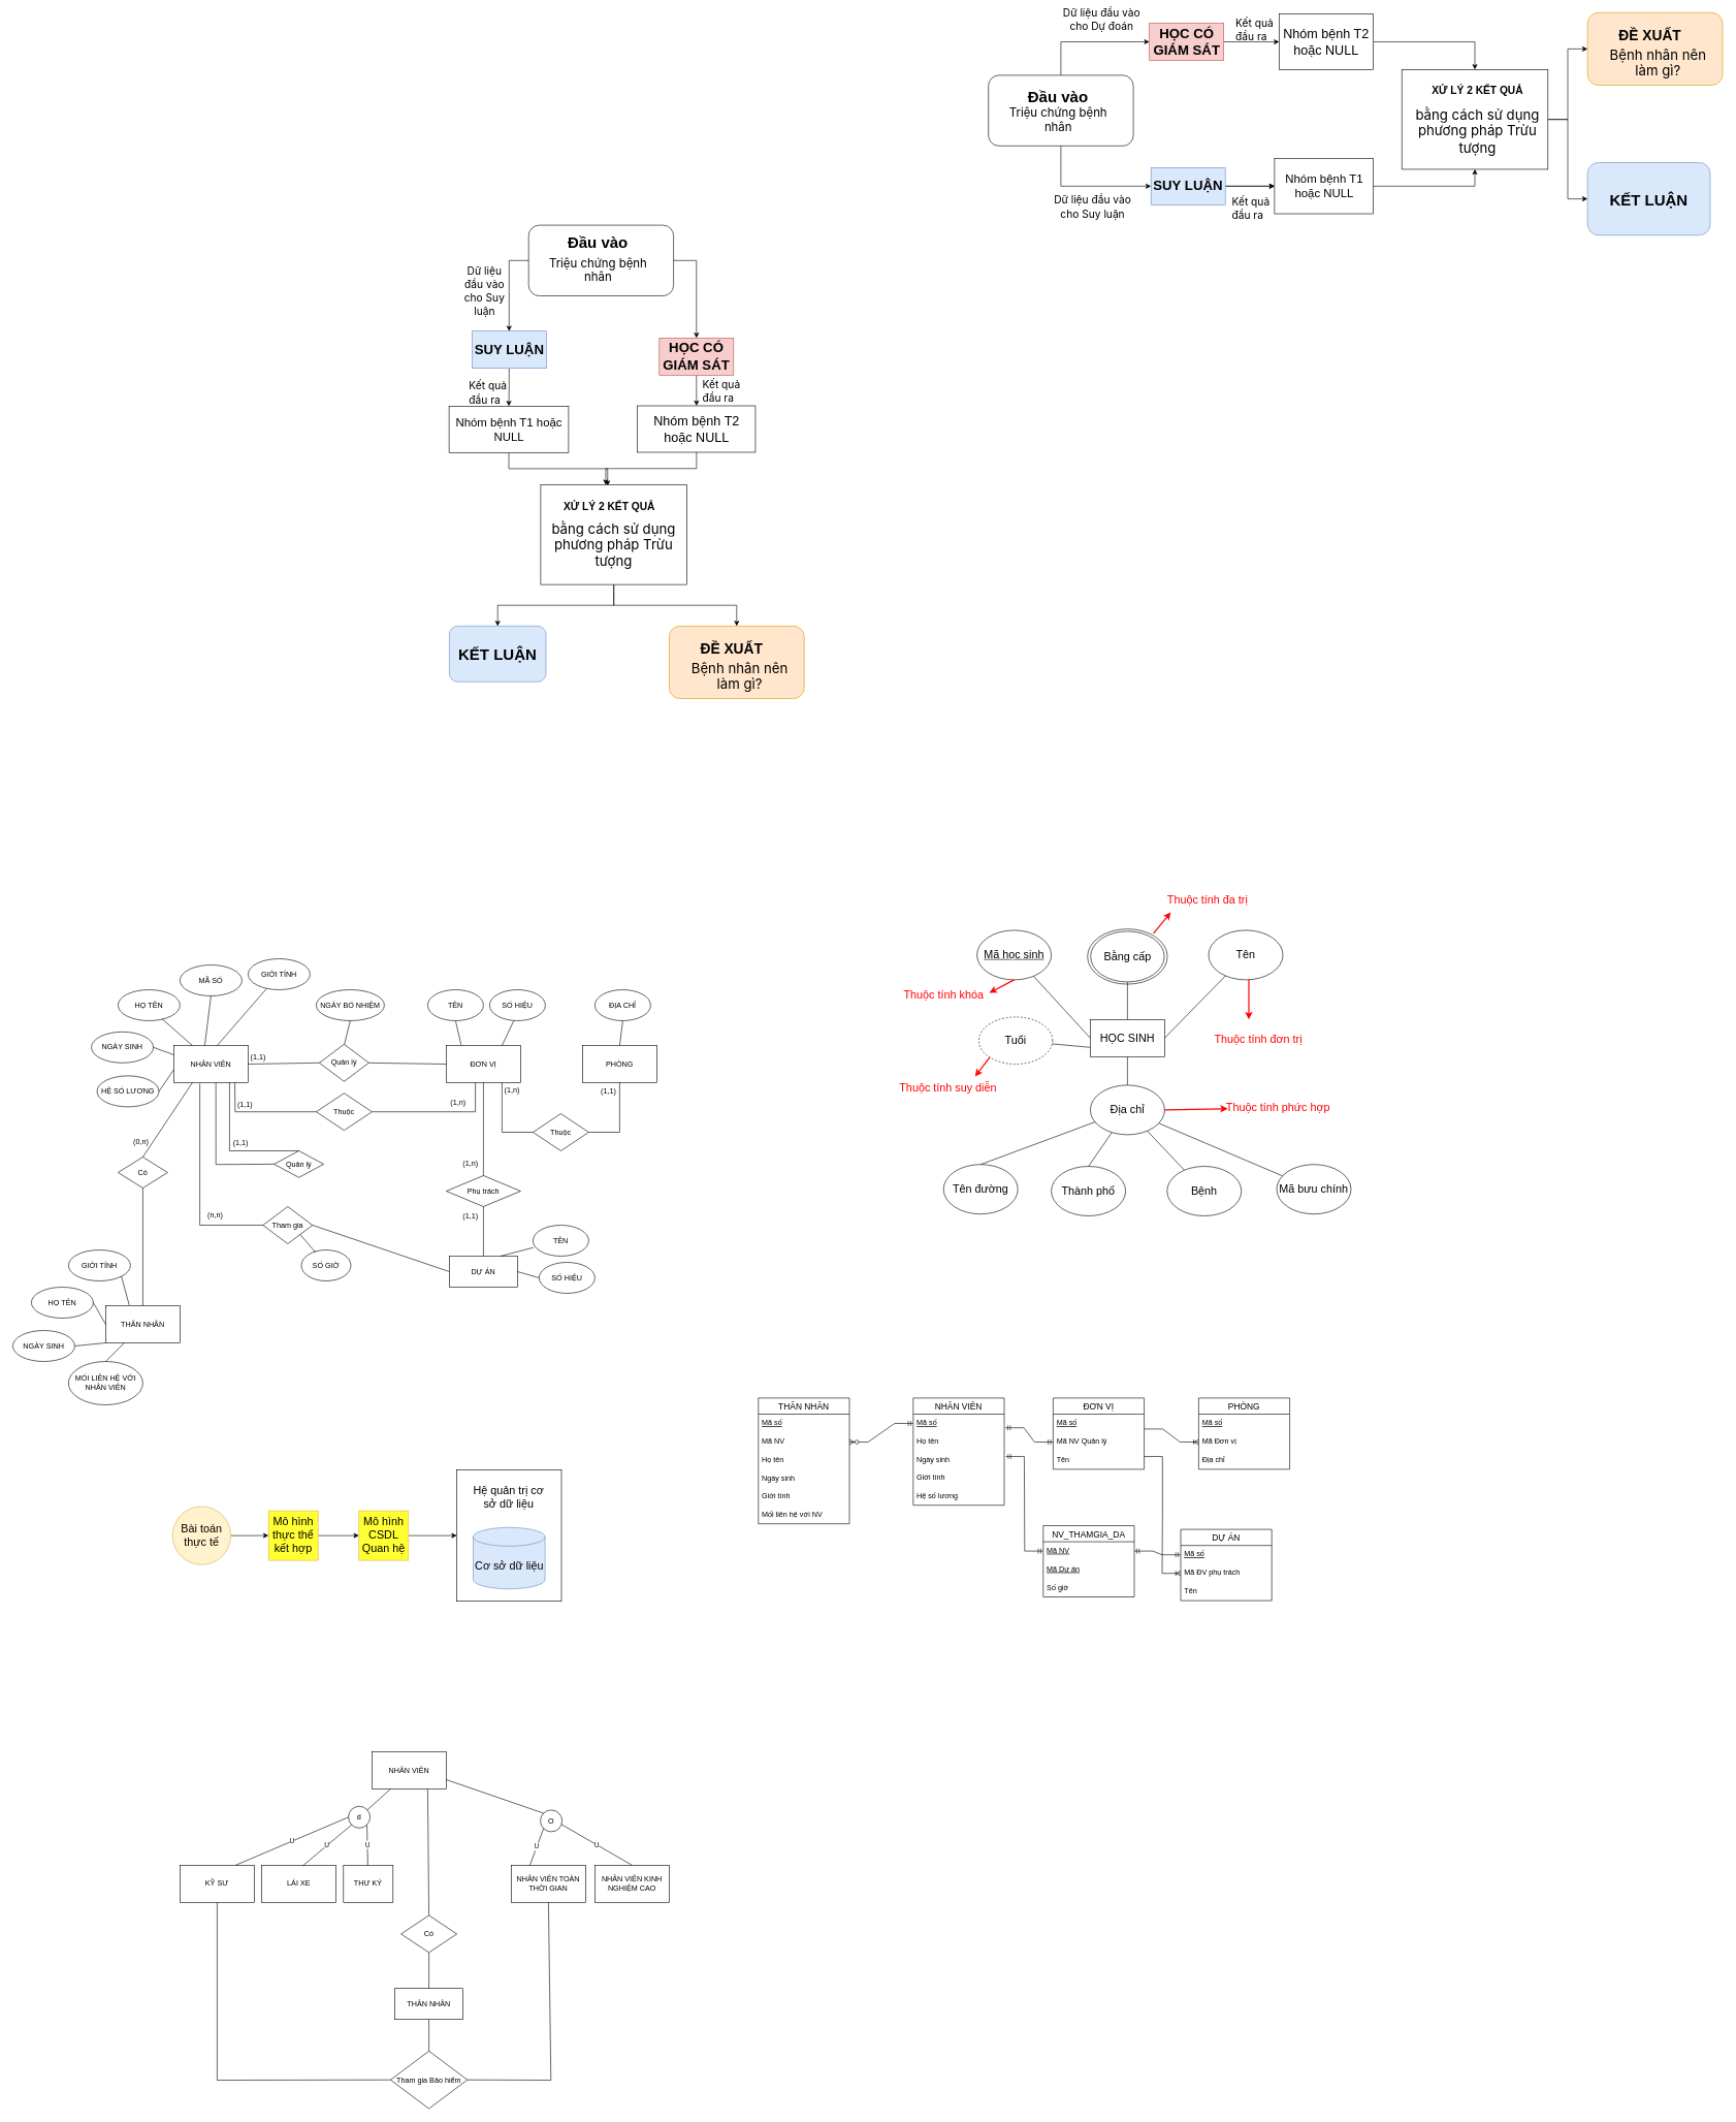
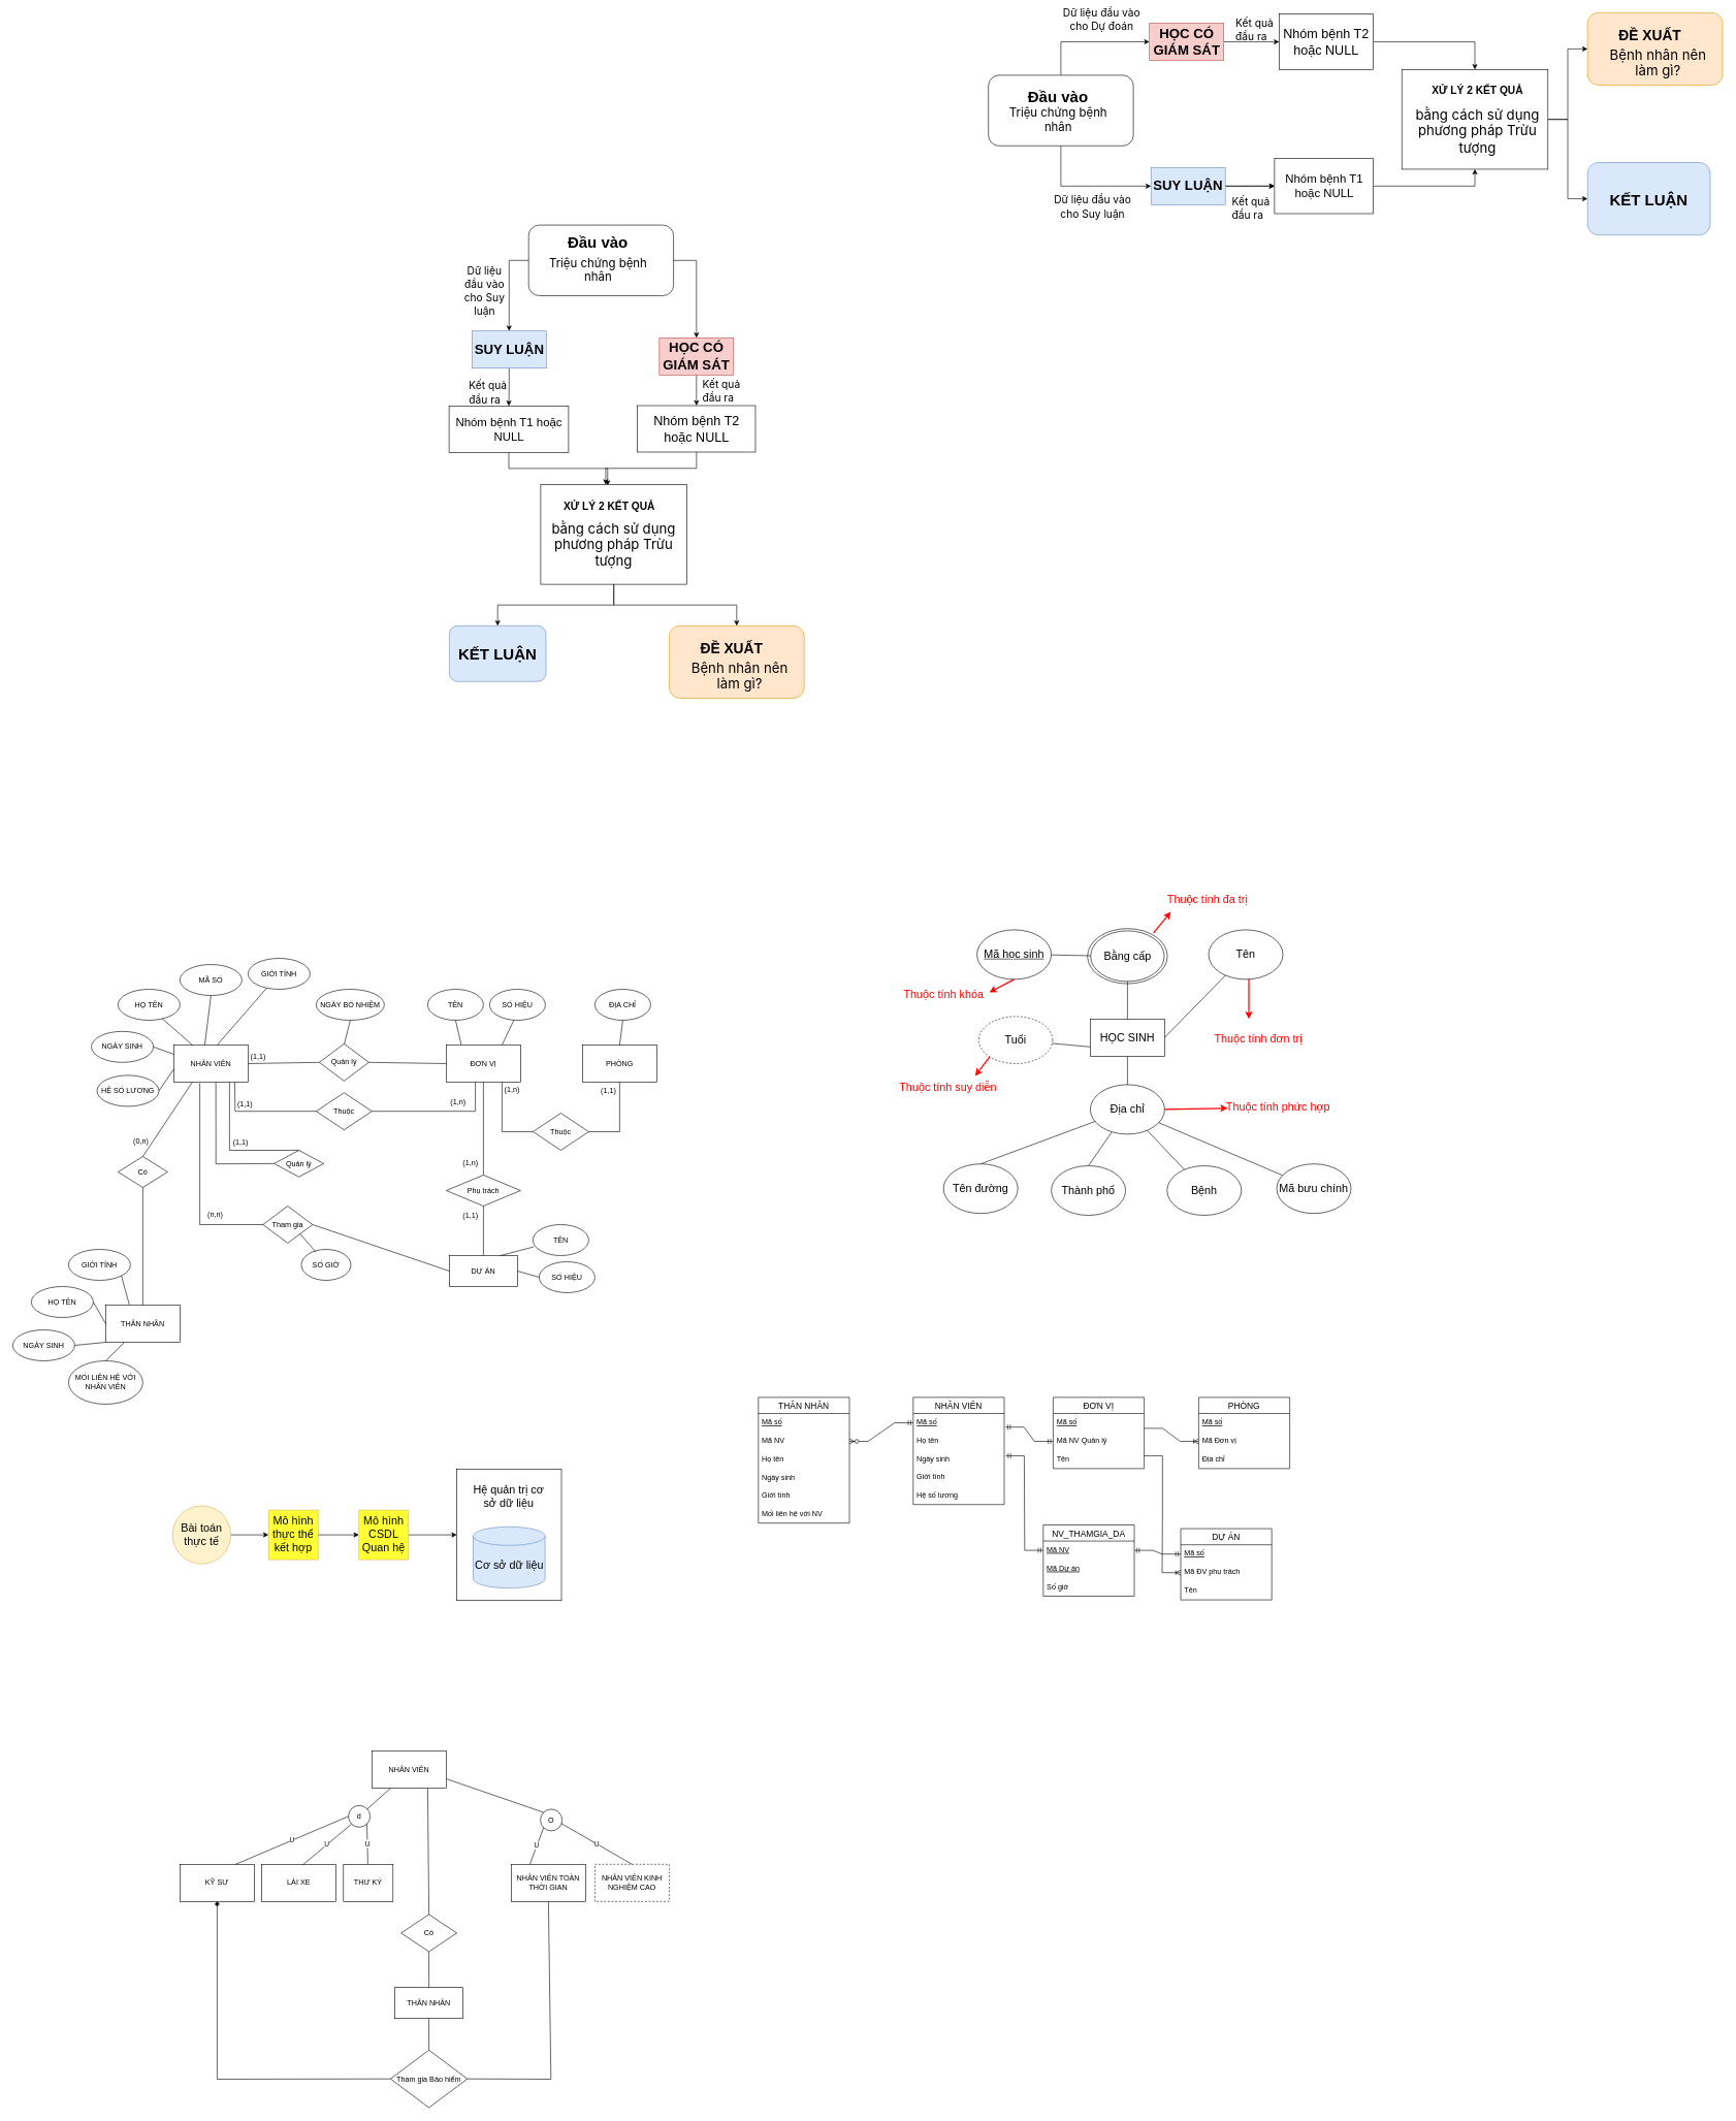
- <mxCell id="139" style="rounded=0;orthogonalLoop=1;jettySize=auto;html=1;entryX=0;entryY=0.5;entryDx=0;entryDy=0;fontSize=18;strokeWidth=1;endArrow=none;endFill=0;" parent="1" source="140" target="138" edge="1"><mxGeometry relative="1" as="geometry" /></mxCell>
+ <mxCell id="139" style="rounded=0;orthogonalLoop=1;jettySize=auto;html=1;fontSize=18;strokeWidth=1;endArrow=none;endFill=0;" parent="1" source="140" target="160" edge="1"><mxGeometry relative="1" as="geometry" /></mxCell>
- <mxCell id="65" value="NHÂN VIÊN KINH NGHIỆM CAO" style="rounded=0;whiteSpace=wrap;html=1;" parent="1" vertex="1"><mxGeometry x="960" y="3010" width="120" height="60" as="geometry" /></mxCell>
+ <mxCell id="65" value="NHÂN VIÊN KINH NGHIỆM CAO" style="rounded=0;whiteSpace=wrap;html=1;dashed=1;" parent="1" vertex="1"><mxGeometry x="960" y="3010" width="120" height="60" as="geometry" /></mxCell>
- <mxCell id="80" value="" style="endArrow=none;html=1;rounded=0;entryX=0.5;entryY=1;entryDx=0;entryDy=0;exitX=0;exitY=0.5;exitDx=0;exitDy=0;" parent="1" source="79" target="61" edge="1"><mxGeometry width="50" height="50" relative="1" as="geometry"><mxPoint x="478" y="3272" as="sourcePoint" /><mxPoint x="451" y="3149" as="targetPoint" /><Array as="points"><mxPoint x="350" y="3357" /></Array></mxGeometry></mxCell>
+ <mxCell id="80" value="" style="endArrow=diamond;html=1;rounded=0;entryX=0.5;entryY=1;entryDx=0;entryDy=0;exitX=0;exitY=0.5;exitDx=0;exitDy=0;" parent="1" source="79" target="61" edge="1"><mxGeometry width="50" height="50" relative="1" as="geometry"><mxPoint x="478" y="3272" as="sourcePoint" /><mxPoint x="451" y="3149" as="targetPoint" /><Array as="points"><mxPoint x="350" y="3357" /></Array></mxGeometry></mxCell>
